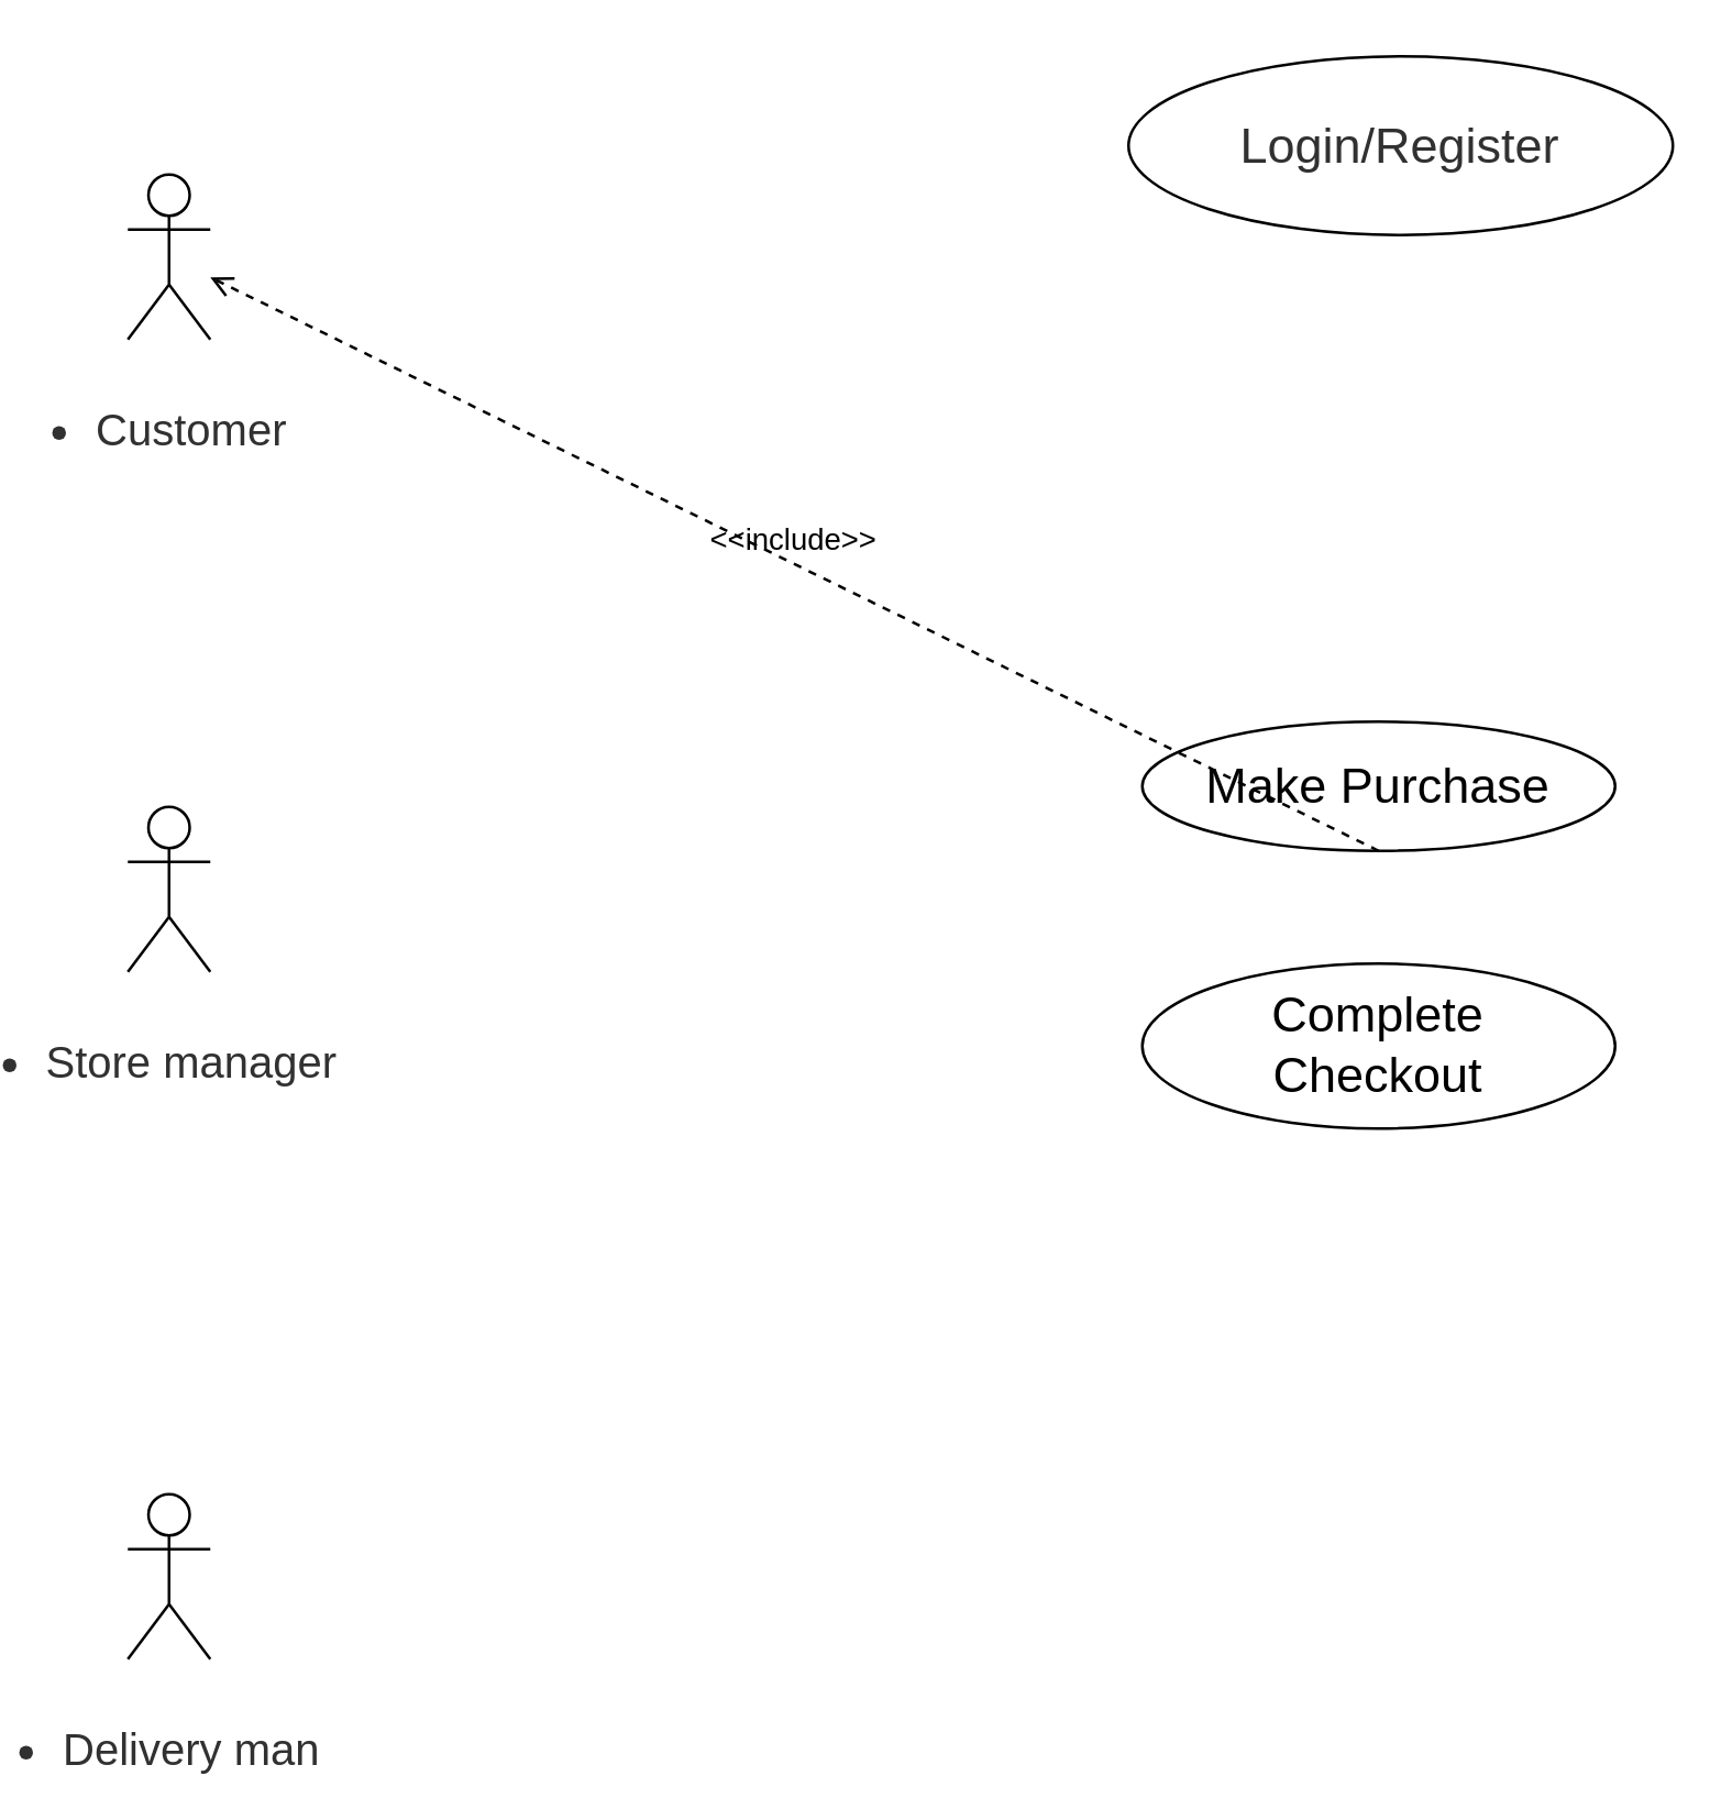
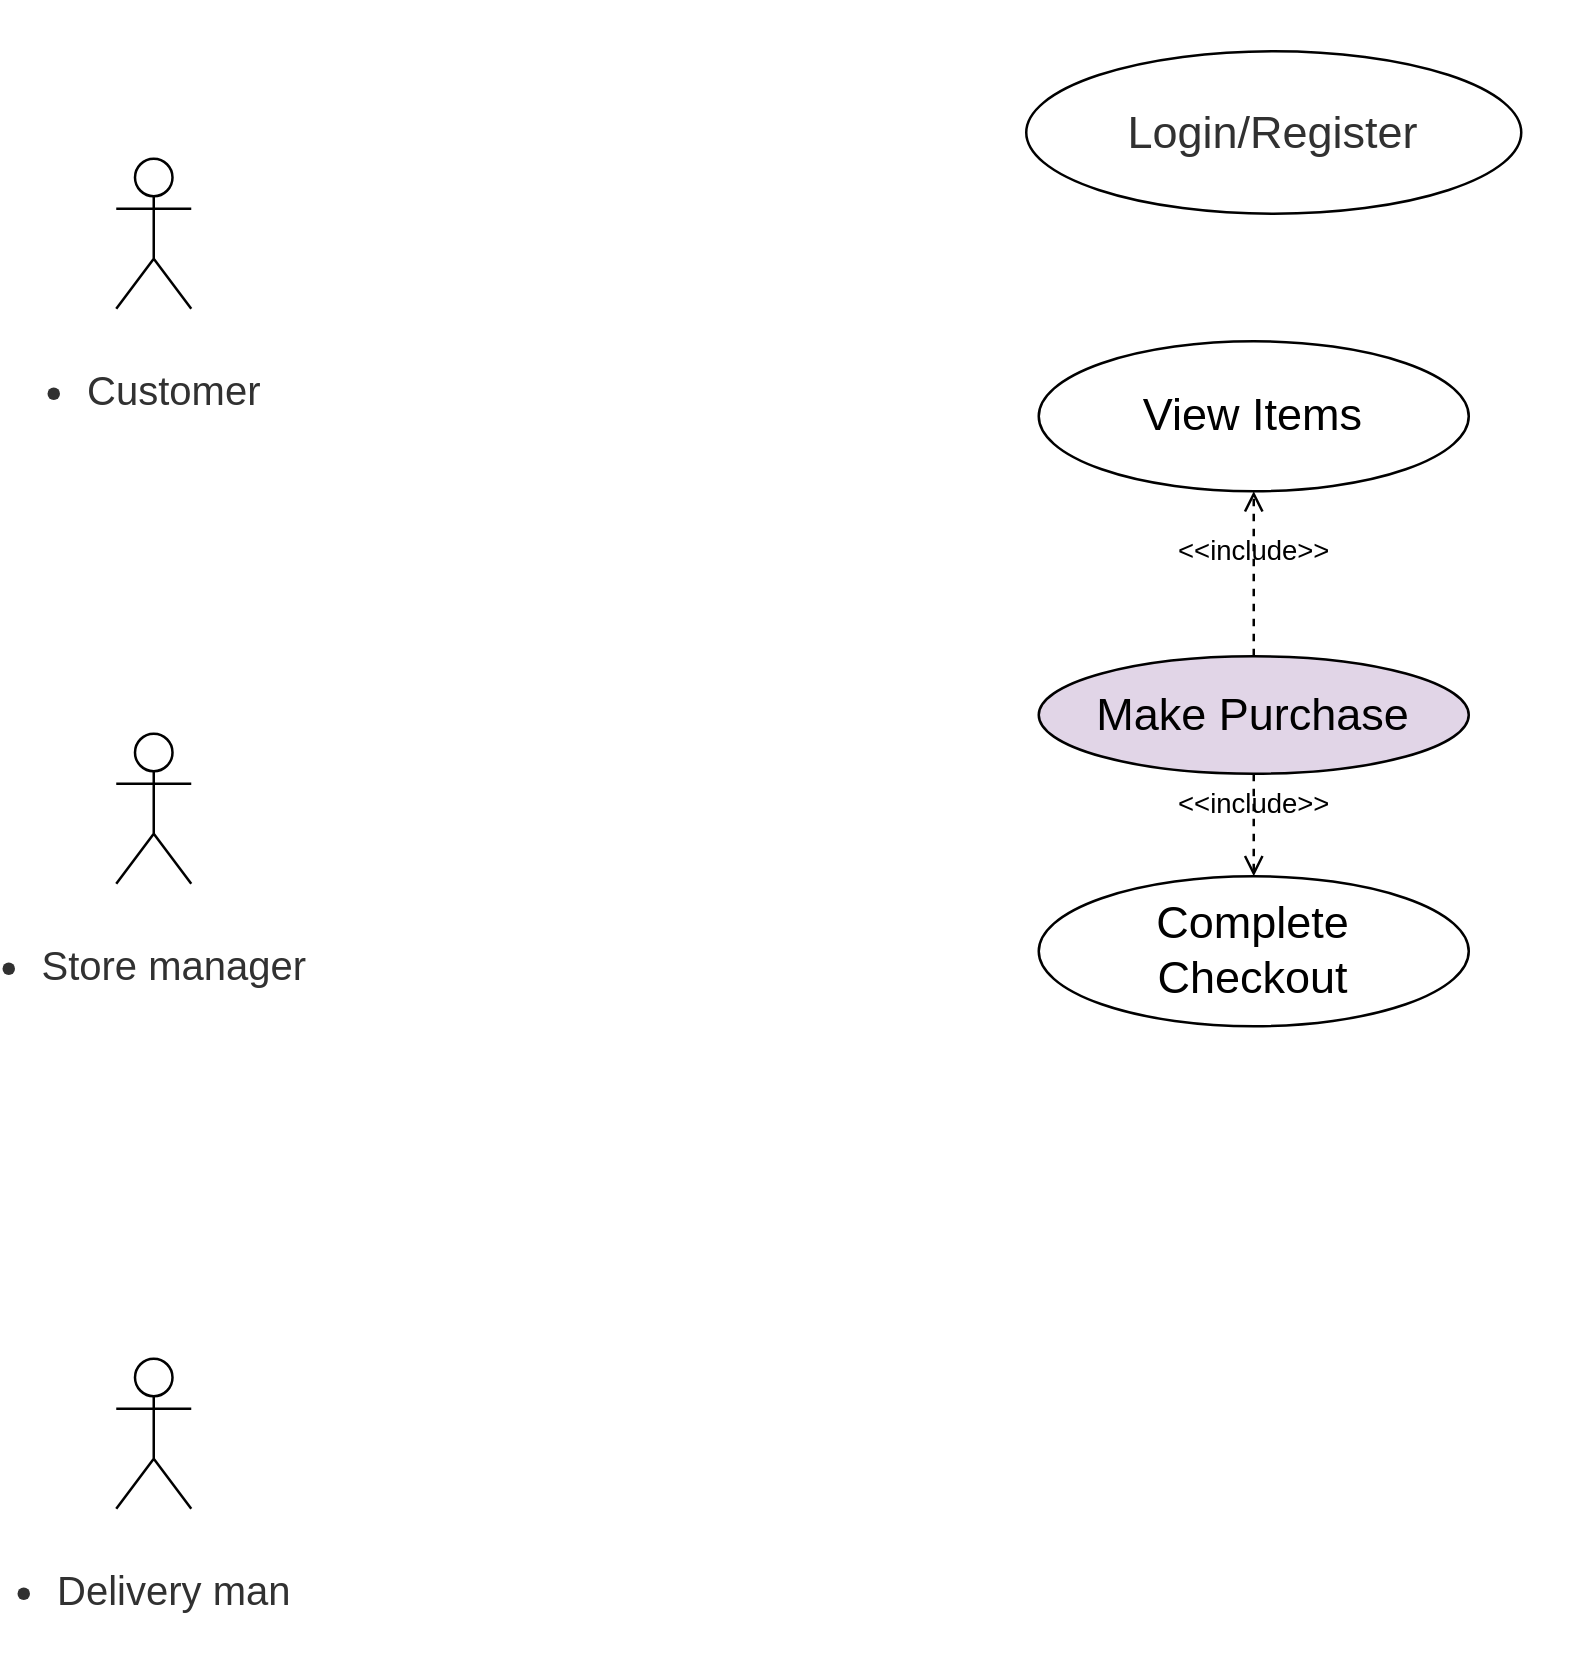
+ <mxCell id="6" value="&lt;span style=&quot;font-size: 18px&quot;&gt;View Items&lt;/span&gt;" style="ellipse;whiteSpace=wrap;html=1;" vertex="1" parent="1"><mxGeometry x="389" y="136" width="172" height="60" as="geometry" /></mxCell>
- <mxCell id="10" value="&amp;lt;&amp;lt;include&amp;gt;&amp;gt;" style="edgeStyle=none;html=1;endArrow=open;verticalAlign=bottom;dashed=1;labelBackgroundColor=none;exitX=0.5;exitY=1;exitDx=0;exitDy=0;" edge="1" parent="1" source="7" target="4"><mxGeometry width="160" relative="1" as="geometry"><mxPoint x="406" y="357" as="sourcePoint" /><mxPoint x="566" y="357" as="targetPoint" /></mxGeometry></mxCell>
+ <mxCell id="10" value="&amp;lt;&amp;lt;include&amp;gt;&amp;gt;" style="edgeStyle=none;html=1;endArrow=open;verticalAlign=bottom;dashed=1;labelBackgroundColor=none;entryX=0.5;entryY=0;entryDx=0;entryDy=0;exitX=0.5;exitY=1;exitDx=0;exitDy=0;" edge="1" parent="1" source="7" target="8"><mxGeometry width="160" relative="1" as="geometry"><mxPoint x="406" y="357" as="sourcePoint" /><mxPoint x="566" y="357" as="targetPoint" /></mxGeometry></mxCell>
+ <mxCell id="9" value="&amp;lt;&amp;lt;include&amp;gt;&amp;gt;" style="edgeStyle=none;html=1;endArrow=open;verticalAlign=bottom;dashed=1;labelBackgroundColor=none;entryX=0.5;entryY=1;entryDx=0;entryDy=0;exitX=0.5;exitY=0;exitDx=0;exitDy=0;" edge="1" parent="1" source="7" target="6"><mxGeometry width="160" relative="1" as="geometry"><mxPoint x="406" y="360" as="sourcePoint" /><mxPoint x="566" y="360" as="targetPoint" /></mxGeometry></mxCell>
- <mxCell id="7" value="&lt;font style=&quot;font-size: 18px&quot;&gt;Make Purchase&lt;/font&gt;" style="ellipse;whiteSpace=wrap;html=1;" vertex="1" parent="1"><mxGeometry x="389" y="262" width="172" height="47" as="geometry" /></mxCell>
+ <mxCell id="7" value="&lt;font style=&quot;font-size: 18px&quot;&gt;Make Purchase&lt;/font&gt;" style="ellipse;whiteSpace=wrap;html=1;fillColor=#e1d5e7;" vertex="1" parent="1"><mxGeometry x="389" y="262" width="172" height="47" as="geometry" /></mxCell>
